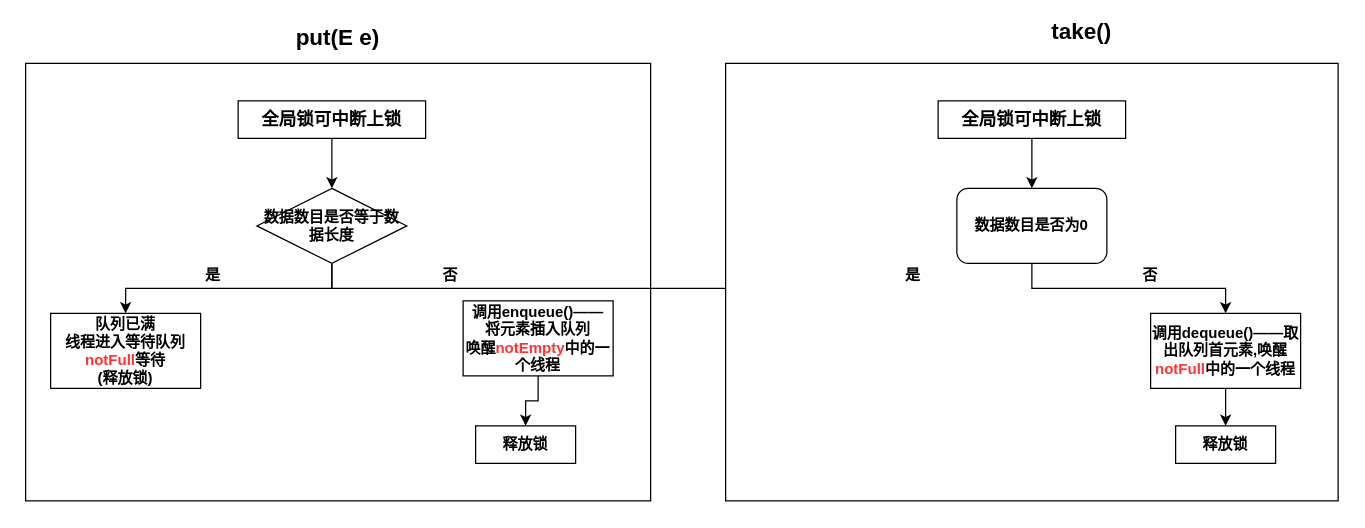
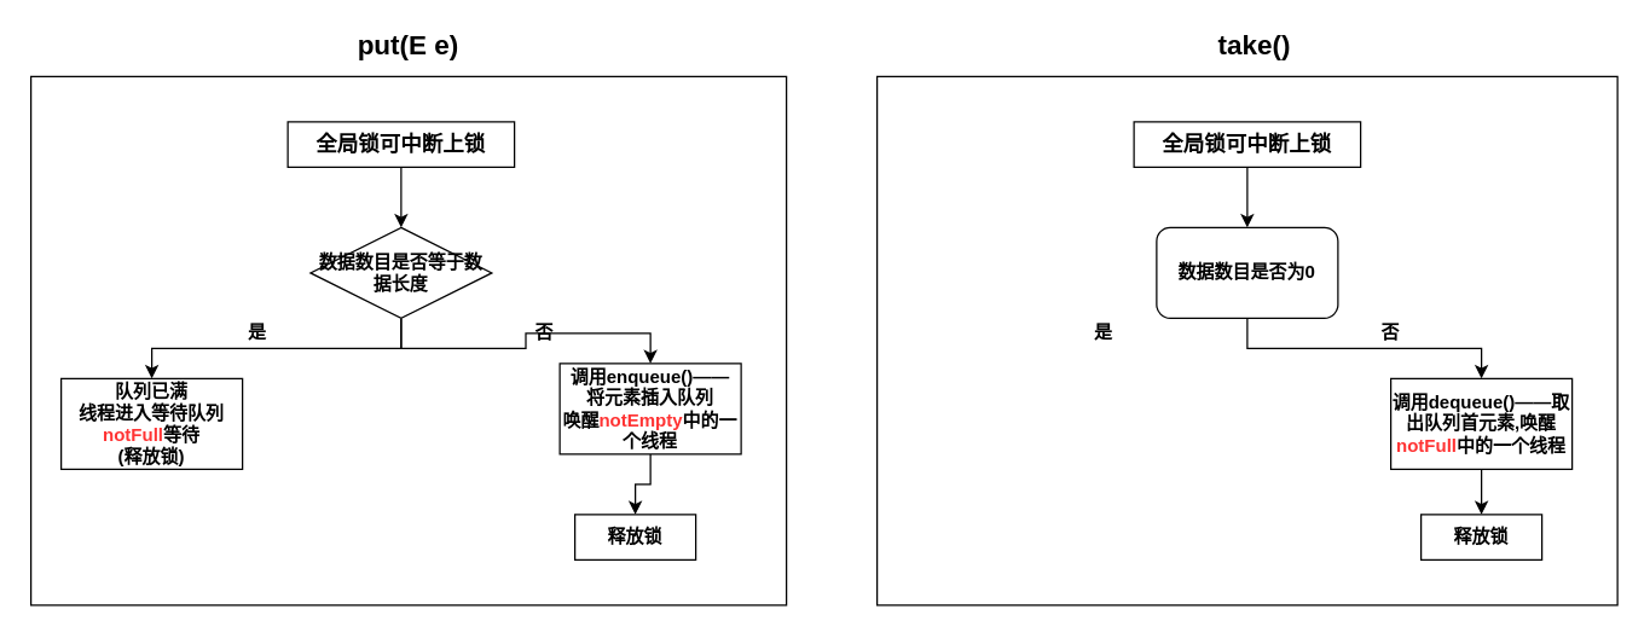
- <mxCell id="23" value="&lt;b&gt;&lt;font style=&quot;font-size: 18px&quot;&gt;take()&lt;/font&gt;&lt;/b&gt;" style="text;html=1;strokeColor=none;fillColor=none;align=center;verticalAlign=middle;whiteSpace=wrap;rounded=0;" vertex="1" parent="1"><mxGeometry x="815" y="15" width="100" height="20" as="geometry" /></mxCell>
+ <mxCell id="23" value="&lt;b&gt;&lt;font style=&quot;font-size: 18px&quot;&gt;take()&lt;/font&gt;&lt;/b&gt;" style="text;html=1;strokeColor=none;fillColor=none;align=center;verticalAlign=middle;whiteSpace=wrap;rounded=0;" vertex="1" parent="1"><mxGeometry x="780" y="20" width="100" height="20" as="geometry" /></mxCell>
- <mxCell id="6" style="edgeStyle=orthogonalEdgeStyle;rounded=0;orthogonalLoop=1;jettySize=auto;html=1;exitX=0.5;exitY=1;exitDx=0;exitDy=0;" edge="1" parent="1" source="7" target="20"><mxGeometry relative="1" as="geometry" /></mxCell>
+ <mxCell id="6" style="edgeStyle=orthogonalEdgeStyle;rounded=0;orthogonalLoop=1;jettySize=auto;html=1;exitX=0.5;exitY=1;exitDx=0;exitDy=0;entryX=0.5;entryY=0;entryDx=0;entryDy=0;" edge="1" parent="1" source="7" target="10"><mxGeometry relative="1" as="geometry" /></mxCell>
